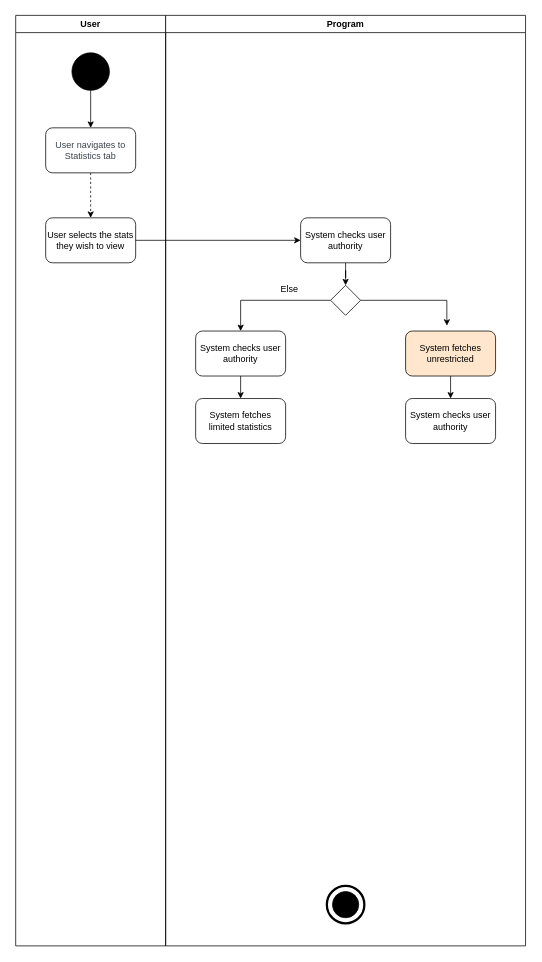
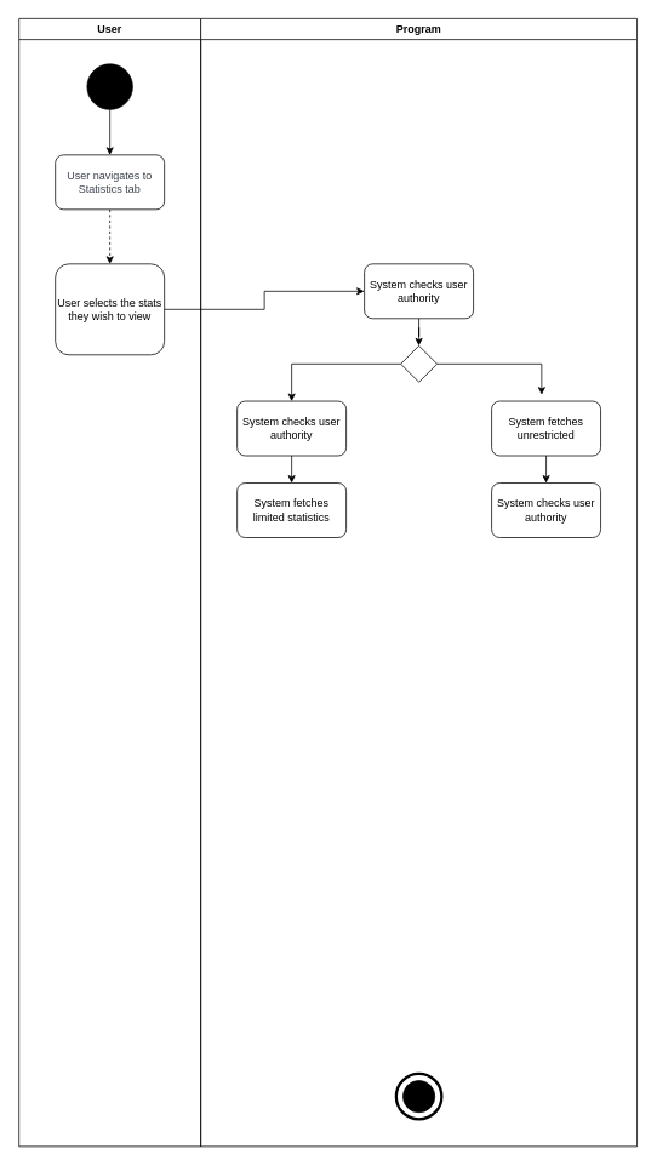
- <mxCell id="7" value="User selects the stats they wish to view" style="rounded=1;whiteSpace=wrap;html=1;" vertex="1" parent="2"><mxGeometry x="40" y="270" width="120" height="60" as="geometry" /></mxCell>
+ <mxCell id="7" value="User selects the stats they wish to view" style="rounded=1;whiteSpace=wrap;html=1;" vertex="1" parent="2"><mxGeometry x="40" y="270" width="120" height="100" as="geometry" /></mxCell>
- <mxCell id="23" value="Else" style="text;html=1;align=center;verticalAlign=middle;resizable=0;points=[];autosize=1;strokeColor=none;fillColor=none;" vertex="1" parent="8"><mxGeometry x="140" y="351" width="50" height="30" as="geometry" /></mxCell>
- <mxCell id="21" value="System fetches unrestricted" style="rounded=1;whiteSpace=wrap;html=1;fillColor=#ffe6cc;" vertex="1" parent="8"><mxGeometry x="320" y="421" width="120" height="60" as="geometry" /></mxCell>
+ <mxCell id="21" value="System fetches unrestricted" style="rounded=1;whiteSpace=wrap;html=1;" vertex="1" parent="8"><mxGeometry x="320" y="421" width="120" height="60" as="geometry" /></mxCell>
